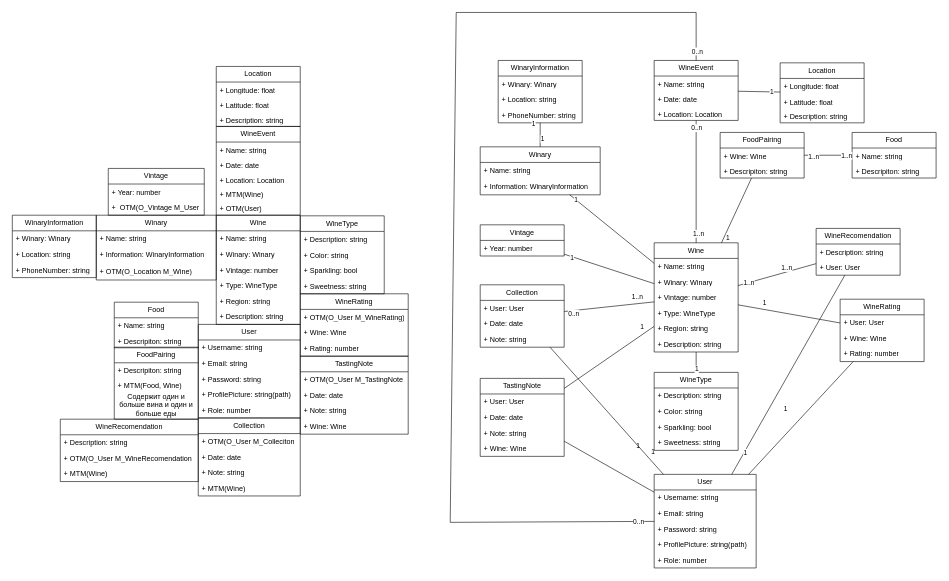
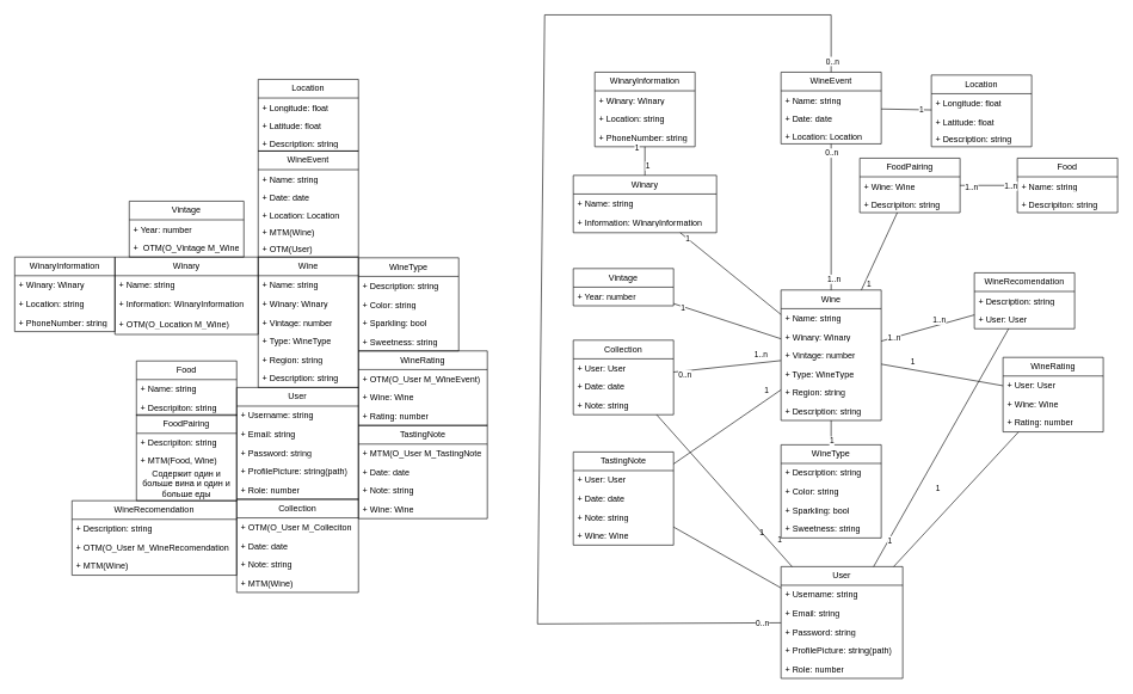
- <mxCell id="39" value="+&amp;nbsp; OTM(O_Vintage M_User" style="text;strokeColor=none;fillColor=none;align=left;verticalAlign=top;spacingLeft=4;spacingRight=4;overflow=hidden;rotatable=0;points=[[0,0.5],[1,0.5]];portConstraint=eastwest;whiteSpace=wrap;html=1;" parent="37" vertex="1"><mxGeometry y="52" width="160" height="26" as="geometry" /></mxCell>
+ <mxCell id="39" value="+&amp;nbsp; OTM(O_Vintage M_Wine" style="text;strokeColor=none;fillColor=none;align=left;verticalAlign=top;spacingLeft=4;spacingRight=4;overflow=hidden;rotatable=0;points=[[0,0.5],[1,0.5]];portConstraint=eastwest;whiteSpace=wrap;html=1;" parent="37" vertex="1"><mxGeometry y="52" width="160" height="26" as="geometry" /></mxCell>
- <mxCell id="24" value="+ OTM(O_User M_WineRating)" style="text;strokeColor=none;fillColor=none;align=left;verticalAlign=top;spacingLeft=4;spacingRight=4;overflow=hidden;rotatable=0;points=[[0,0.5],[1,0.5]];portConstraint=eastwest;whiteSpace=wrap;html=1;" parent="23" vertex="1"><mxGeometry y="26" width="180" height="26" as="geometry" /></mxCell>
+ <mxCell id="24" value="+ OTM(O_User M_WineEvent)" style="text;strokeColor=none;fillColor=none;align=left;verticalAlign=top;spacingLeft=4;spacingRight=4;overflow=hidden;rotatable=0;points=[[0,0.5],[1,0.5]];portConstraint=eastwest;whiteSpace=wrap;html=1;" parent="23" vertex="1"><mxGeometry y="26" width="180" height="26" as="geometry" /></mxCell>
- <mxCell id="28" value="+ OTM(O_User M_TastingNote" style="text;strokeColor=none;fillColor=none;align=left;verticalAlign=top;spacingLeft=4;spacingRight=4;overflow=hidden;rotatable=0;points=[[0,0.5],[1,0.5]];portConstraint=eastwest;whiteSpace=wrap;html=1;" parent="27" vertex="1"><mxGeometry y="26" width="180" height="26" as="geometry" /></mxCell>
+ <mxCell id="28" value="+ MTM(O_User M_TastingNote" style="text;strokeColor=none;fillColor=none;align=left;verticalAlign=top;spacingLeft=4;spacingRight=4;overflow=hidden;rotatable=0;points=[[0,0.5],[1,0.5]];portConstraint=eastwest;whiteSpace=wrap;html=1;" parent="27" vertex="1"><mxGeometry y="26" width="180" height="26" as="geometry" /></mxCell>
